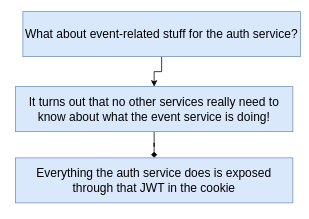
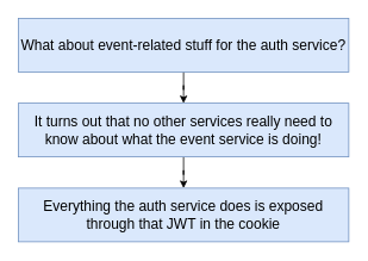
- <mxCell id="3" value="What about event-related stuff for the auth service?" style="rounded=0;whiteSpace=wrap;html=1;fillColor=#dae8fc;strokeColor=#6c8ebf;fontSize=16;" vertex="1" parent="1"><mxGeometry x="30" y="15" width="370" height="60" as="geometry" /></mxCell>
+ <mxCell id="3" value="What about event-related stuff for the auth service?" style="rounded=0;whiteSpace=wrap;html=1;fillColor=#dae8fc;strokeColor=#6c8ebf;fontSize=16;" vertex="1" parent="1"><mxGeometry x="20" y="20" width="370" height="60" as="geometry" /></mxCell>
- <mxCell id="4" style="edgeStyle=orthogonalEdgeStyle;rounded=0;orthogonalLoop=1;jettySize=auto;html=1;exitX=0.5;exitY=1;exitDx=0;exitDy=0;fontSize=16;endArrow=diamond;" edge="1" parent="1" source="5" target="6"><mxGeometry relative="1" as="geometry" /></mxCell>
+ <mxCell id="4" style="edgeStyle=orthogonalEdgeStyle;rounded=0;orthogonalLoop=1;jettySize=auto;html=1;exitX=0.5;exitY=1;exitDx=0;exitDy=0;fontSize=16;" edge="1" parent="1" source="5" target="6"><mxGeometry relative="1" as="geometry" /></mxCell>
